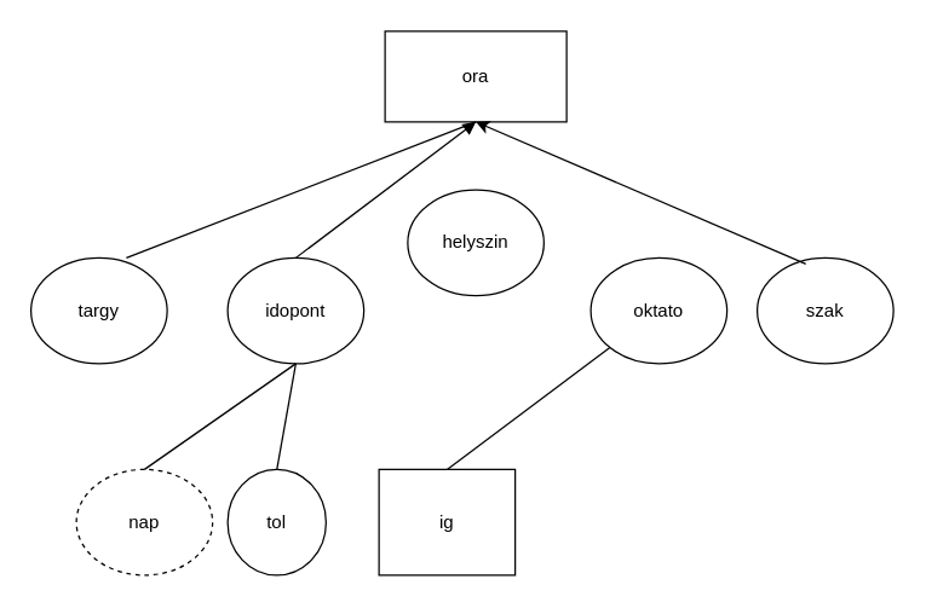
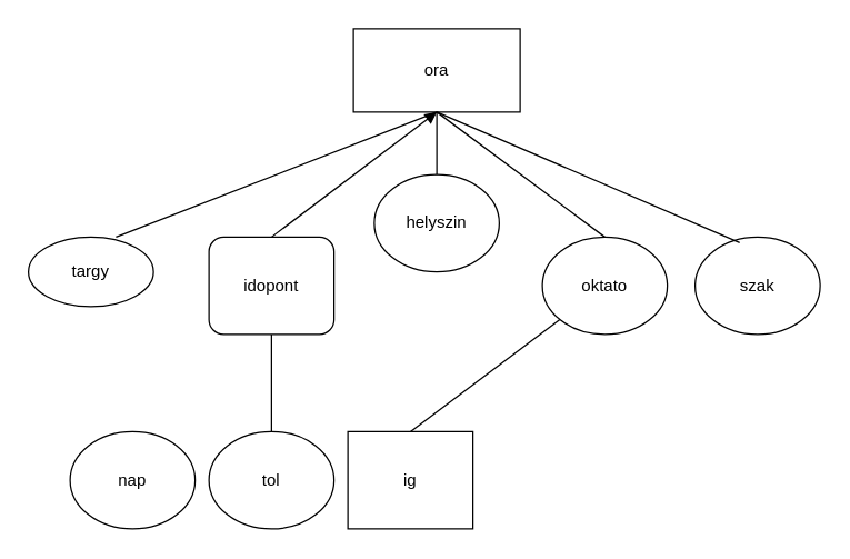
- <mxCell id="14" value="" style="endArrow=classic;html=1;rounded=0;entryX=0.5;entryY=1;entryDx=0;entryDy=0;exitX=0.356;exitY=0.057;exitDx=0;exitDy=0;exitPerimeter=0;" parent="1" source="10" target="2" edge="1"><mxGeometry width="50" height="50" relative="1" as="geometry"><mxPoint x="270" y="390" as="sourcePoint" /><mxPoint x="320" y="340" as="targetPoint" /></mxGeometry></mxCell>
+ <mxCell id="14" value="" style="endArrow=none;html=1;rounded=0;entryX=0.5;entryY=1;entryDx=0;entryDy=0;exitX=0.356;exitY=0.057;exitDx=0;exitDy=0;exitPerimeter=0;" parent="1" source="10" target="2" edge="1"><mxGeometry width="50" height="50" relative="1" as="geometry"><mxPoint x="270" y="390" as="sourcePoint" /><mxPoint x="320" y="340" as="targetPoint" /></mxGeometry></mxCell>
+ <mxCell id="12" value="" style="endArrow=none;html=1;rounded=0;entryX=0.5;entryY=1;entryDx=0;entryDy=0;exitX=0.5;exitY=0;exitDx=0;exitDy=0;" parent="1" source="5" target="2" edge="1"><mxGeometry width="50" height="50" relative="1" as="geometry"><mxPoint x="270" y="390" as="sourcePoint" /><mxPoint x="320" y="340" as="targetPoint" /></mxGeometry></mxCell>
+ <mxCell id="13" value="" style="endArrow=none;html=1;rounded=0;entryX=0.5;entryY=1;entryDx=0;entryDy=0;exitX=0.5;exitY=0;exitDx=0;exitDy=0;" parent="1" source="6" target="2" edge="1"><mxGeometry width="50" height="50" relative="1" as="geometry"><mxPoint x="270" y="390" as="sourcePoint" /><mxPoint x="320" y="340" as="targetPoint" /></mxGeometry></mxCell>
- <mxCell id="4" value="targy" style="ellipse;whiteSpace=wrap;html=1;" parent="1" vertex="1"><mxGeometry x="20" y="170" width="90" height="70" as="geometry" /></mxCell>
+ <mxCell id="4" value="targy" style="ellipse;whiteSpace=wrap;html=1;" parent="1" vertex="1"><mxGeometry x="20" y="170" width="90" height="50" as="geometry" /></mxCell>
- <mxCell id="3" value="idopont" style="ellipse;whiteSpace=wrap;html=1;" parent="1" vertex="1"><mxGeometry x="150" y="170" width="90" height="70" as="geometry" /></mxCell>
+ <mxCell id="3" value="idopont" style="whiteSpace=wrap;html=1;rounded=1;" parent="1" vertex="1"><mxGeometry x="150" y="170" width="90" height="70" as="geometry" /></mxCell>
- <mxCell id="18" value="" style="endArrow=none;html=1;rounded=0;entryX=0.5;entryY=1;entryDx=0;entryDy=0;exitX=0.5;exitY=0;exitDx=0;exitDy=0;" edge="1" parent="1" source="7" target="3"><mxGeometry width="50" height="50" relative="1" as="geometry"><mxPoint x="340" y="360" as="sourcePoint" /><mxPoint x="390" y="310" as="targetPoint" /></mxGeometry></mxCell>
- <mxCell id="7" value="nap" style="ellipse;whiteSpace=wrap;html=1;dashed=1;" parent="1" vertex="1"><mxGeometry x="50" y="310" width="90" height="70" as="geometry" /></mxCell>
+ <mxCell id="7" value="nap" style="ellipse;whiteSpace=wrap;html=1;" parent="1" vertex="1"><mxGeometry x="50" y="310" width="90" height="70" as="geometry" /></mxCell>
- <mxCell id="8" value="tol" style="ellipse;whiteSpace=wrap;html=1;" parent="1" vertex="1"><mxGeometry x="150" y="310" width="65" height="70" as="geometry" /></mxCell>
+ <mxCell id="8" value="tol" style="ellipse;whiteSpace=wrap;html=1;" parent="1" vertex="1"><mxGeometry x="150" y="310" width="90" height="70" as="geometry" /></mxCell>
